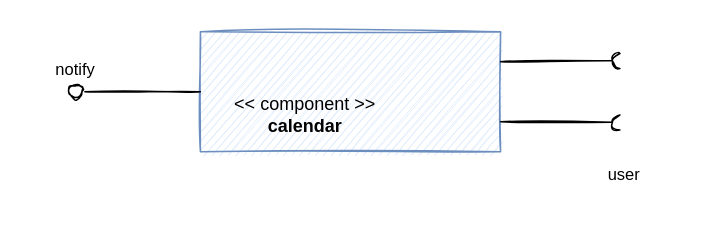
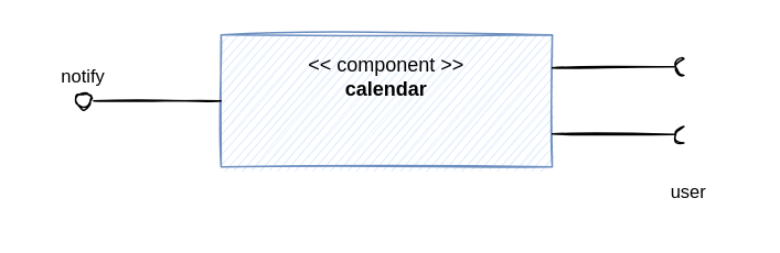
- <mxCell id="3" value="&amp;lt;&amp;lt; component &amp;gt;&amp;gt;&lt;br&gt;&lt;b&gt;calendar&lt;/b&gt;" style="text;html=1;strokeColor=none;fillColor=none;align=center;verticalAlign=middle;whiteSpace=wrap;rounded=0;sketch=1;" parent="1" vertex="1"><mxGeometry x="148" y="60.5" width="110" height="30" as="geometry" /></mxCell>
+ <mxCell id="3" value="&amp;lt;&amp;lt; component &amp;gt;&amp;gt;&lt;br&gt;&lt;b&gt;calendar&lt;/b&gt;" style="text;html=1;strokeColor=none;fillColor=none;align=center;verticalAlign=middle;whiteSpace=wrap;rounded=0;sketch=1;" parent="1" vertex="1"><mxGeometry x="178" y="30.5" width="110" height="30" as="geometry" /></mxCell>
